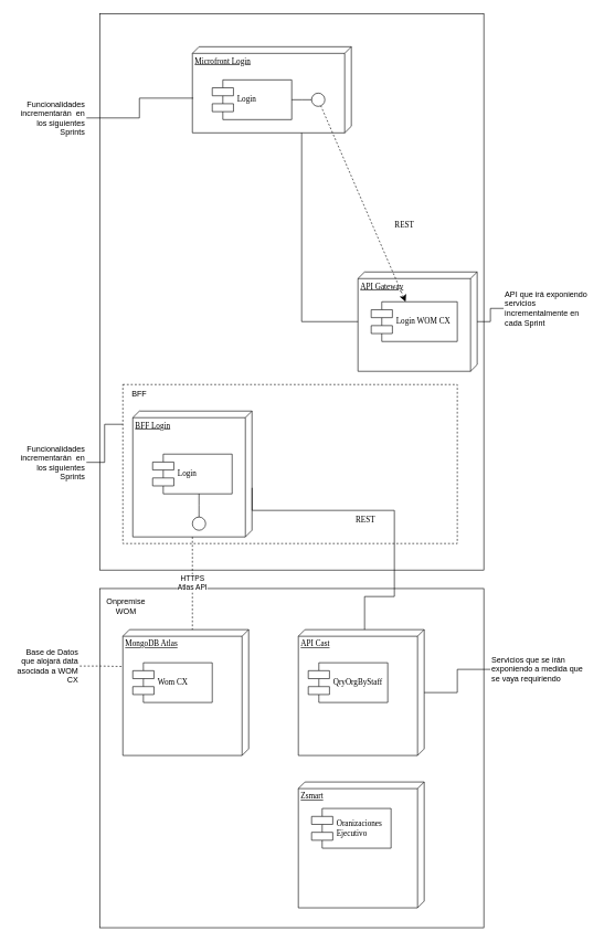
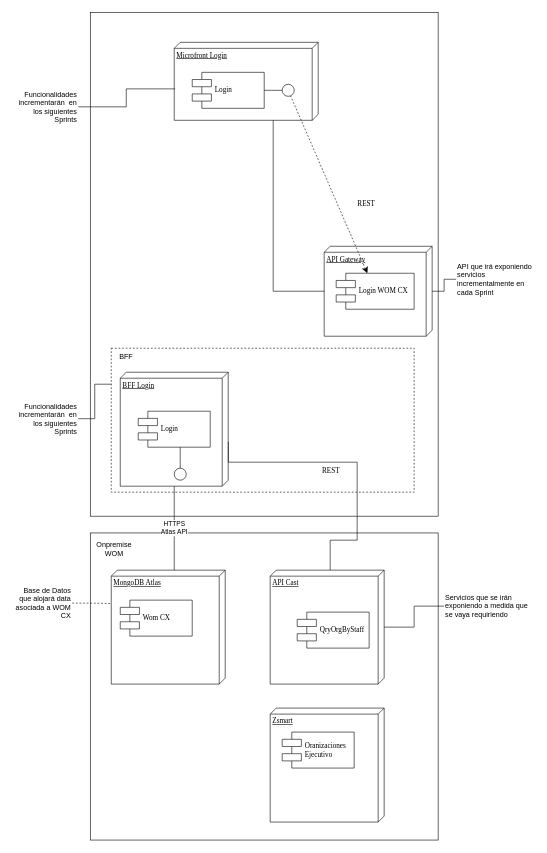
- <mxCell id="18" value="HTTPS&lt;br&gt;Atlas API" style="edgeStyle=orthogonalEdgeStyle;rounded=0;orthogonalLoop=1;jettySize=auto;html=1;entryX=0;entryY=0;entryDx=0;entryDy=85;entryPerimeter=0;endArrow=none;endFill=0;dashed=1;" edge="1" parent="1" source="6" target="17"><mxGeometry relative="1" as="geometry" /></mxCell>
+ <mxCell id="18" value="HTTPS&lt;br&gt;Atlas API" style="edgeStyle=orthogonalEdgeStyle;rounded=0;orthogonalLoop=1;jettySize=auto;html=1;entryX=0;entryY=0;entryDx=0;entryDy=85;entryPerimeter=0;endArrow=none;endFill=0;" edge="1" parent="1" source="6" target="17"><mxGeometry relative="1" as="geometry" /></mxCell>
- <mxCell id="21" value="QryOrgByStaff" style="shape=component;align=left;spacingLeft=36;rounded=0;shadow=0;comic=0;labelBackgroundColor=none;strokeWidth=1;fontFamily=Verdana;fontSize=12;html=1;" vertex="1" parent="1"><mxGeometry x="465" y="1000" width="120" height="60" as="geometry" /></mxCell>
+ <mxCell id="21" value="QryOrgByStaff" style="shape=component;align=left;spacingLeft=36;rounded=0;shadow=0;comic=0;labelBackgroundColor=none;strokeWidth=1;fontFamily=Verdana;fontSize=12;html=1;" vertex="1" parent="1"><mxGeometry x="495" y="1020" width="120" height="60" as="geometry" /></mxCell>
